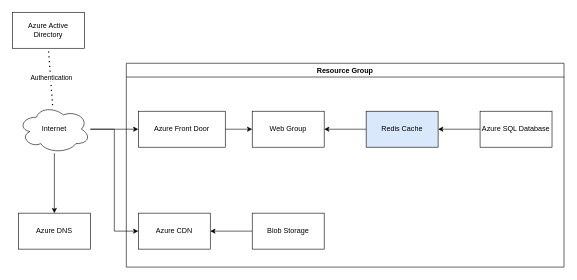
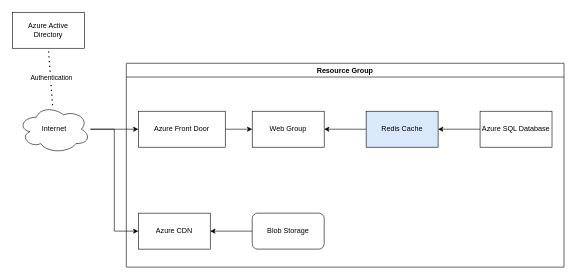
- <mxCell id="3" style="edgeStyle=orthogonalEdgeStyle;rounded=0;orthogonalLoop=1;jettySize=auto;html=1;entryX=0.5;entryY=0;entryDx=0;entryDy=0;" edge="1" parent="1" source="6" target="7"><mxGeometry relative="1" as="geometry" /></mxCell>
- <mxCell id="7" value="Azure DNS" style="rounded=0;whiteSpace=wrap;html=1;" vertex="1" parent="1"><mxGeometry x="30" y="355" width="120" height="60" as="geometry" /></mxCell>
- <mxCell id="13" value="Blob Storage" style="rounded=0;whiteSpace=wrap;html=1;" vertex="1" parent="1"><mxGeometry x="420" y="355" width="120" height="60" as="geometry" /></mxCell>
+ <mxCell id="13" value="Blob Storage" style="whiteSpace=wrap;html=1;rounded=1;" vertex="1" parent="1"><mxGeometry x="420" y="355" width="120" height="60" as="geometry" /></mxCell>
